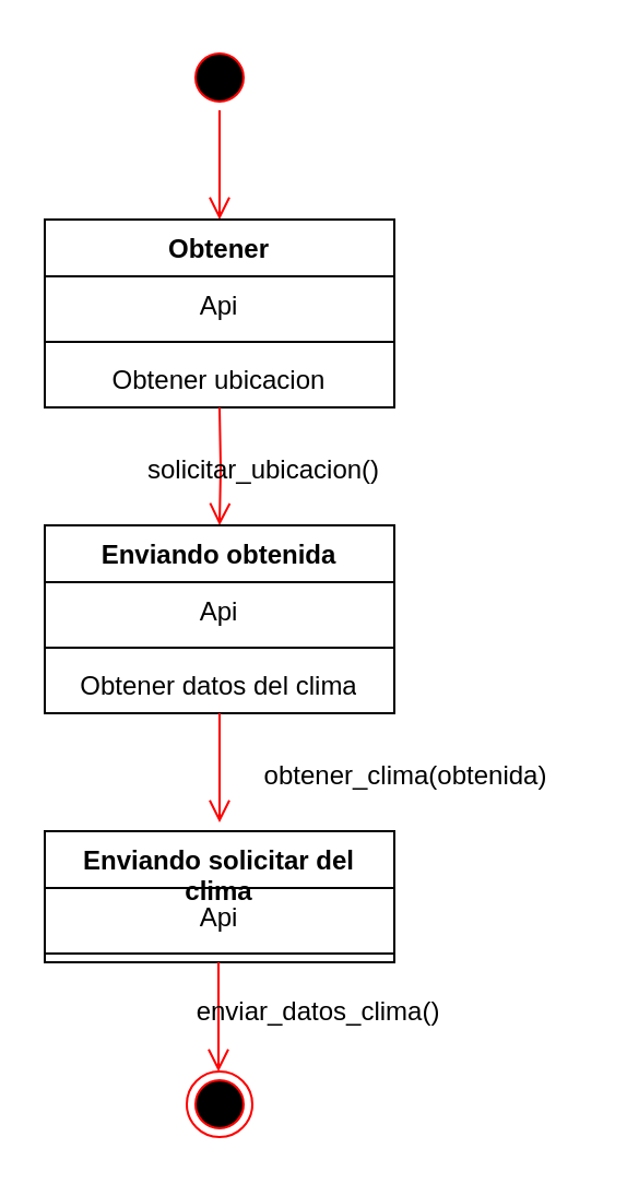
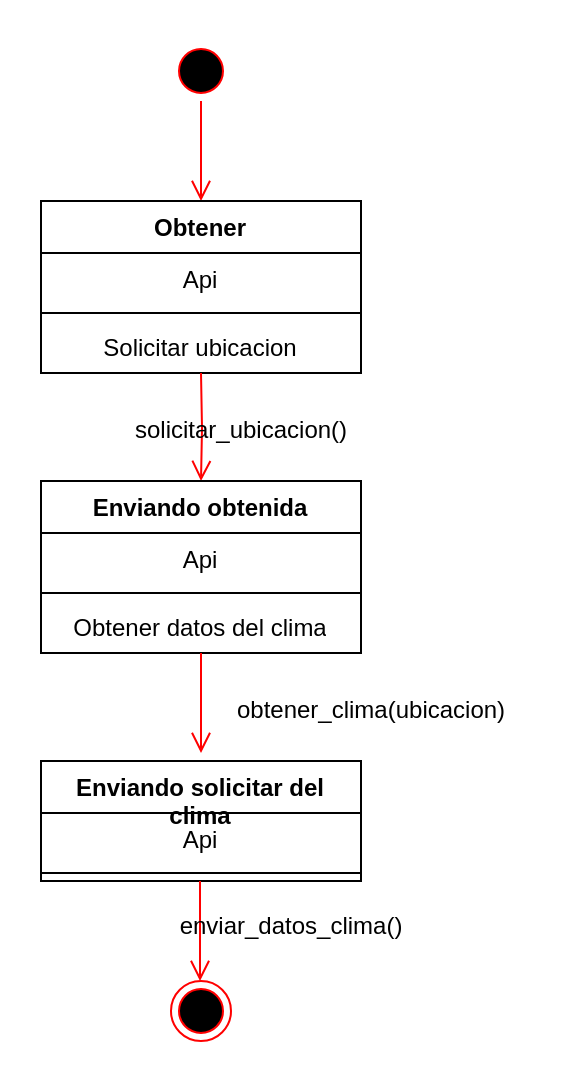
- <mxCell id="7" value="Obtener ubicacion" style="text;strokeColor=none;fillColor=none;align=center;verticalAlign=top;spacingLeft=4;spacingRight=4;overflow=hidden;rotatable=0;points=[[0,0.5],[1,0.5]];portConstraint=eastwest;whiteSpace=wrap;html=1;" vertex="1" parent="4"><mxGeometry y="60" width="160" height="26" as="geometry" /></mxCell>
+ <mxCell id="7" value="Solicitar ubicacion" style="text;strokeColor=none;fillColor=none;align=center;verticalAlign=top;spacingLeft=4;spacingRight=4;overflow=hidden;rotatable=0;points=[[0,0.5],[1,0.5]];portConstraint=eastwest;whiteSpace=wrap;html=1;" vertex="1" parent="4"><mxGeometry y="60" width="160" height="26" as="geometry" /></mxCell>
- <mxCell id="15" value="obtener_clima(obtenida)" style="text;html=1;align=center;verticalAlign=middle;resizable=0;points=[];autosize=1;strokeColor=none;fillColor=none;" vertex="1" parent="1"><mxGeometry x="105" y="340" width="160" height="30" as="geometry" /></mxCell>
+ <mxCell id="15" value="obtener_clima(ubicacion)" style="text;html=1;align=center;verticalAlign=middle;resizable=0;points=[];autosize=1;strokeColor=none;fillColor=none;" vertex="1" parent="1"><mxGeometry x="105" y="340" width="160" height="30" as="geometry" /></mxCell>
